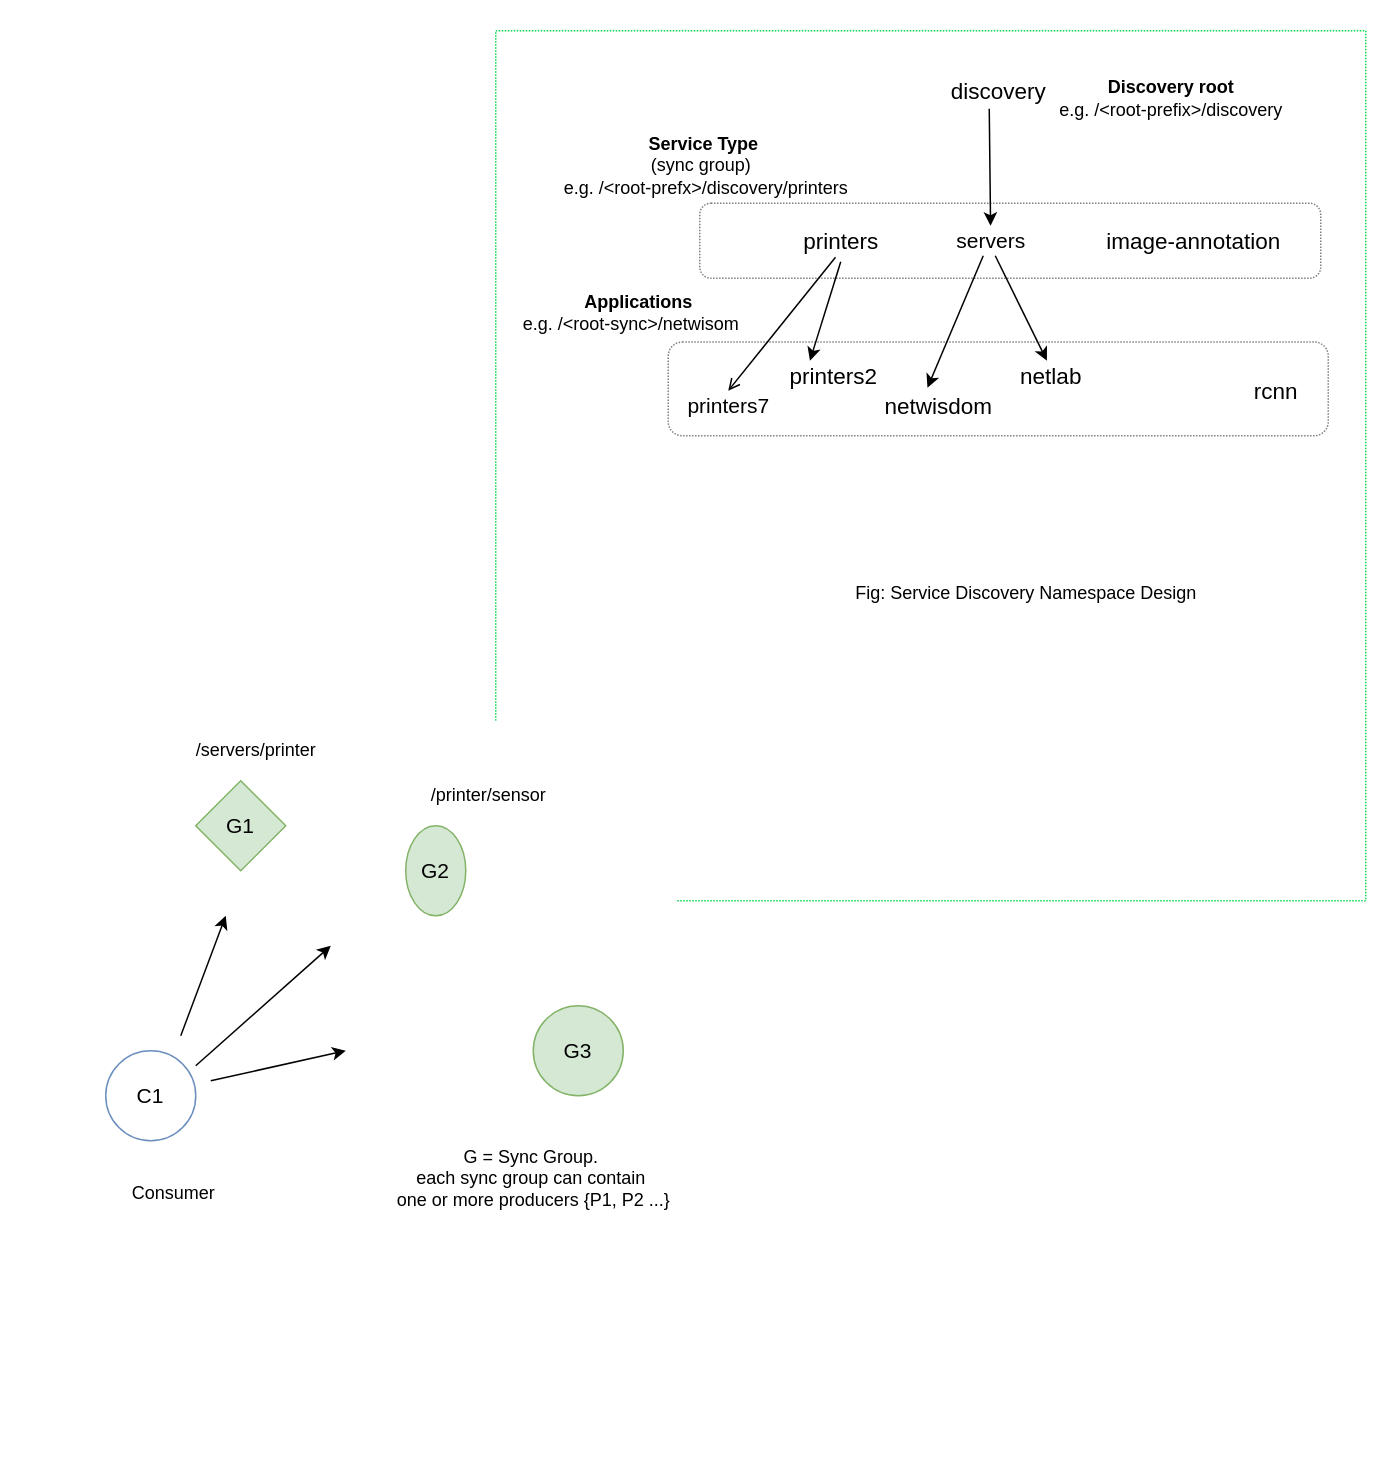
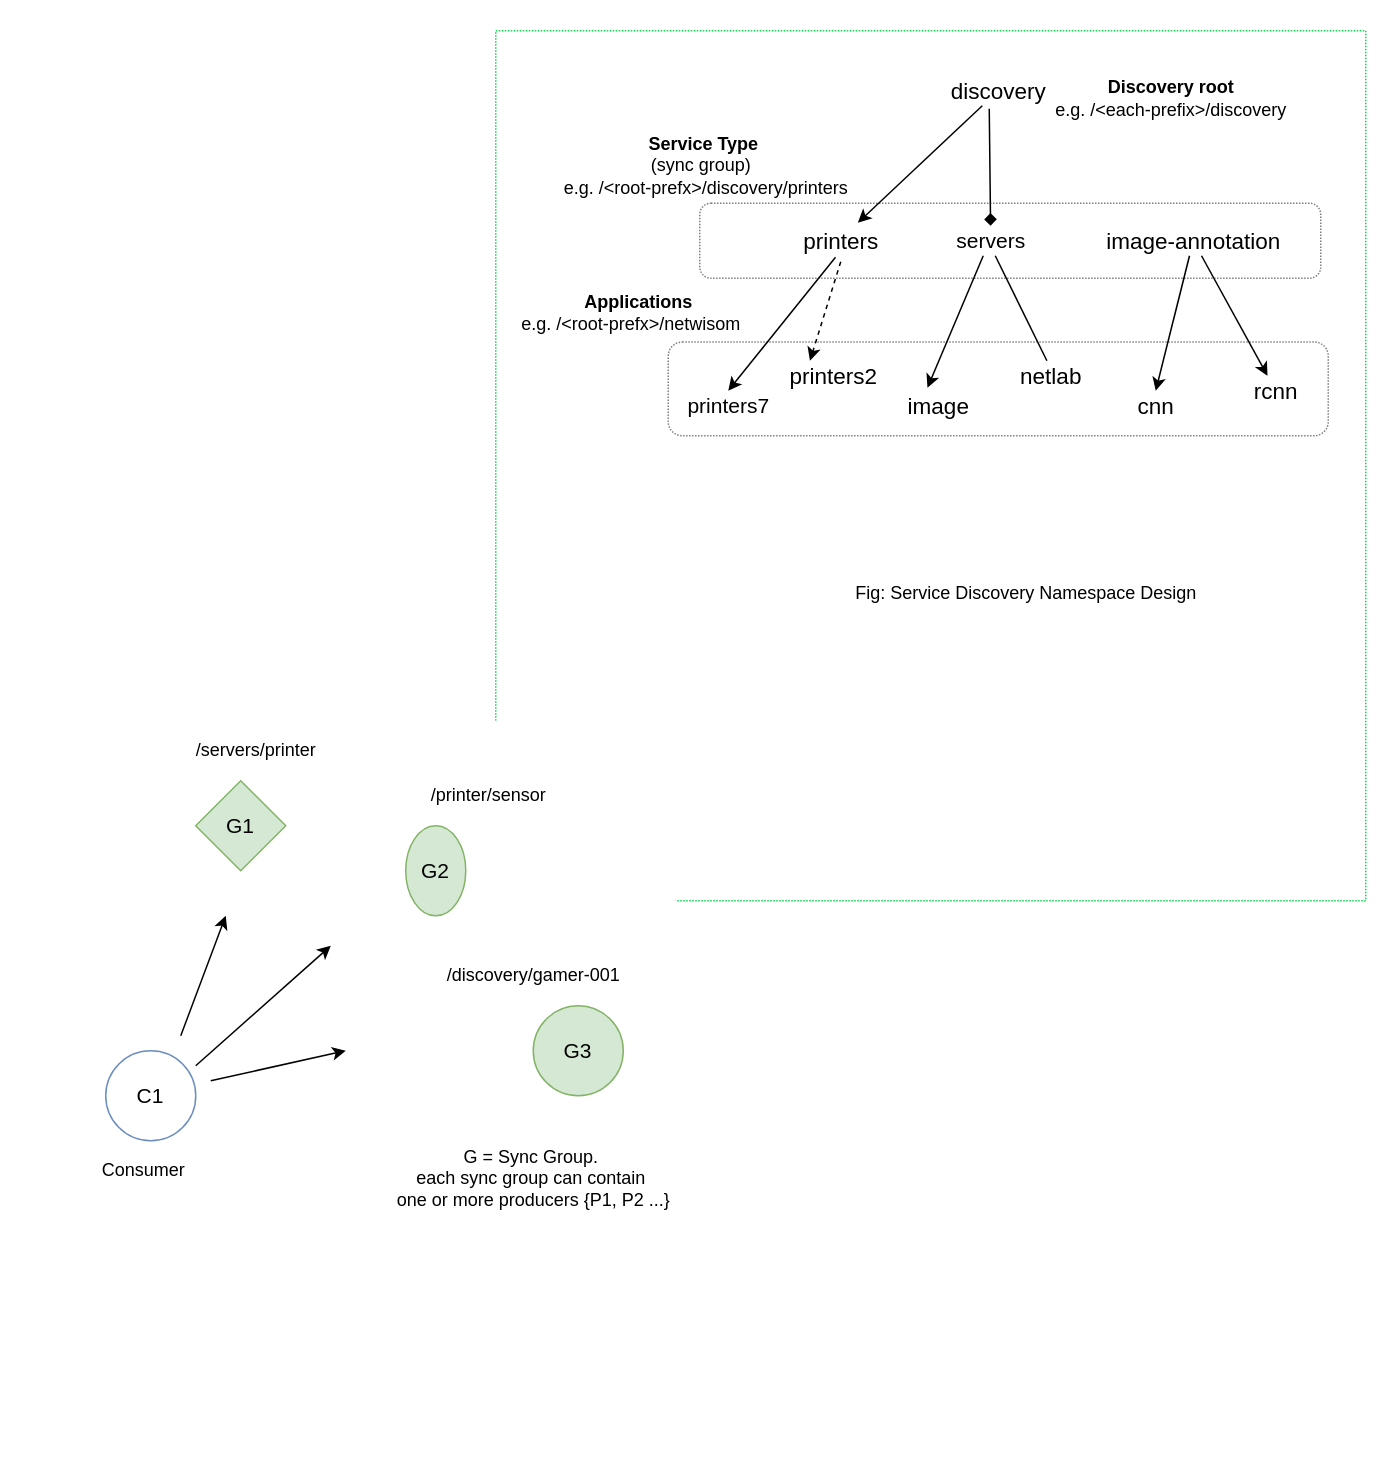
- <mxCell id="37" value="&lt;b&gt;Discovery root&lt;/b&gt;&lt;br&gt;e.g. /&amp;lt;root-prefix&amp;gt;/discovery" style="text;html=1;align=center;verticalAlign=middle;resizable=0;points=[];autosize=1;" vertex="1" parent="1"><mxGeometry x="700" y="50" width="160" height="30" as="geometry" /></mxCell>
+ <mxCell id="37" value="&lt;b&gt;Discovery root&lt;/b&gt;&lt;br&gt;e.g. /&amp;lt;each-prefix&amp;gt;/discovery" style="text;html=1;align=center;verticalAlign=middle;resizable=0;points=[];autosize=1;" vertex="1" parent="1"><mxGeometry x="700" y="50" width="160" height="30" as="geometry" /></mxCell>
+ <mxCell id="30" value="" style="endArrow=classic;html=1;entryX=0.663;entryY=-0.1;entryDx=0;entryDy=0;entryPerimeter=0;" edge="1" parent="1" source="38" target="20"><mxGeometry width="50" height="50" relative="1" as="geometry"><mxPoint x="506" y="181" as="sourcePoint" /><mxPoint x="470" y="250" as="targetPoint" /></mxGeometry></mxCell>
- <mxCell id="36" value="" style="endArrow=classic;html=1;exitX=0.425;exitY=1.1;exitDx=0;exitDy=0;exitPerimeter=0;" edge="1" parent="1" source="38" target="21"><mxGeometry width="50" height="50" relative="1" as="geometry"><mxPoint x="659" y="20" as="sourcePoint" /><mxPoint x="523.04" y="158" as="targetPoint" /></mxGeometry></mxCell>
+ <mxCell id="36" value="" style="endArrow=diamond;html=1;exitX=0.425;exitY=1.1;exitDx=0;exitDy=0;exitPerimeter=0;" edge="1" parent="1" source="38" target="21"><mxGeometry width="50" height="50" relative="1" as="geometry"><mxPoint x="659" y="20" as="sourcePoint" /><mxPoint x="523.04" y="158" as="targetPoint" /></mxGeometry></mxCell>
- <mxCell id="31" value="" style="endArrow=classic;html=1;entryX=0.278;entryY=0;entryDx=0;entryDy=0;entryPerimeter=0;exitX=0.5;exitY=1.2;exitDx=0;exitDy=0;exitPerimeter=0;" edge="1" parent="1" source="20" target="24"><mxGeometry width="50" height="50" relative="1" as="geometry"><mxPoint x="490" y="170" as="sourcePoint" /><mxPoint x="470" y="250" as="targetPoint" /></mxGeometry></mxCell>
+ <mxCell id="31" value="" style="endArrow=classic;html=1;entryX=0.278;entryY=0;entryDx=0;entryDy=0;entryPerimeter=0;exitX=0.5;exitY=1.2;exitDx=0;exitDy=0;exitPerimeter=0;dashed=1;" edge="1" parent="1" source="20" target="24"><mxGeometry width="50" height="50" relative="1" as="geometry"><mxPoint x="490" y="170" as="sourcePoint" /><mxPoint x="470" y="250" as="targetPoint" /></mxGeometry></mxCell>
+ <mxCell id="34" value="" style="endArrow=classic;html=1;" edge="1" parent="1" source="22" target="28"><mxGeometry width="50" height="50" relative="1" as="geometry"><mxPoint x="674" y="180" as="sourcePoint" /><mxPoint x="731.99" y="240" as="targetPoint" /></mxGeometry></mxCell>
- <mxCell id="41" value="&amp;nbsp; &amp;nbsp;&lt;b&gt;Applications&lt;/b&gt;&lt;br&gt;e.g. /&amp;lt;root-sync&amp;gt;/netwisom" style="text;html=1;align=center;verticalAlign=middle;resizable=0;points=[];autosize=1;" vertex="1" parent="1"><mxGeometry x="340" y="193" width="160" height="30" as="geometry" /></mxCell>
+ <mxCell id="41" value="&amp;nbsp; &amp;nbsp;&lt;b&gt;Applications&lt;/b&gt;&lt;br&gt;e.g. /&amp;lt;root-prefx&amp;gt;/netwisom" style="text;html=1;align=center;verticalAlign=middle;resizable=0;points=[];autosize=1;" vertex="1" parent="1"><mxGeometry x="340" y="193" width="160" height="30" as="geometry" /></mxCell>
+ <mxCell id="35" value="" style="endArrow=classic;html=1;entryX=0.5;entryY=0;entryDx=0;entryDy=0;entryPerimeter=0;" edge="1" parent="1" source="22" target="27"><mxGeometry width="50" height="50" relative="1" as="geometry"><mxPoint x="665" y="180" as="sourcePoint" /><mxPoint x="632" y="278" as="targetPoint" /></mxGeometry></mxCell>
- <mxCell id="33" value="" style="endArrow=classic;html=1;entryX=0.457;entryY=0;entryDx=0;entryDy=0;entryPerimeter=0;exitX=0.55;exitY=1;exitDx=0;exitDy=0;exitPerimeter=0;" edge="1" parent="1" source="21" target="25"><mxGeometry width="50" height="50" relative="1" as="geometry"><mxPoint x="510" y="184" as="sourcePoint" /><mxPoint x="540.02" y="220" as="targetPoint" /></mxGeometry></mxCell>
+ <mxCell id="33" value="" style="endArrow=none;html=1;entryX=0.457;entryY=0;entryDx=0;entryDy=0;entryPerimeter=0;exitX=0.55;exitY=1;exitDx=0;exitDy=0;exitPerimeter=0;" edge="1" parent="1" source="21" target="25"><mxGeometry width="50" height="50" relative="1" as="geometry"><mxPoint x="510" y="184" as="sourcePoint" /><mxPoint x="540.02" y="220" as="targetPoint" /></mxGeometry></mxCell>
- <mxCell id="29" value="" style="endArrow=open;html=1;entryX=0.5;entryY=0;entryDx=0;entryDy=0;entryPerimeter=0;exitX=0.45;exitY=1.05;exitDx=0;exitDy=0;exitPerimeter=0;" edge="1" parent="1" source="20" target="23"><mxGeometry width="50" height="50" relative="1" as="geometry"><mxPoint x="550" y="150" as="sourcePoint" /><mxPoint x="600" y="100" as="targetPoint" /></mxGeometry></mxCell>
+ <mxCell id="29" value="" style="endArrow=classic;html=1;entryX=0.5;entryY=0;entryDx=0;entryDy=0;entryPerimeter=0;exitX=0.45;exitY=1.05;exitDx=0;exitDy=0;exitPerimeter=0;" edge="1" parent="1" source="20" target="23"><mxGeometry width="50" height="50" relative="1" as="geometry"><mxPoint x="550" y="150" as="sourcePoint" /><mxPoint x="600" y="100" as="targetPoint" /></mxGeometry></mxCell>
- <mxCell id="26" value="&lt;font style=&quot;font-size: 15px&quot;&gt;netwisdom&lt;/font&gt;" style="text;html=1;align=center;verticalAlign=middle;resizable=0;points=[];autosize=1;strokeWidth=4;" vertex="1" parent="1"><mxGeometry x="580" y="260" width="90" height="20" as="geometry" /></mxCell>
+ <mxCell id="26" value="&lt;font style=&quot;font-size: 15px&quot;&gt;image&lt;/font&gt;" style="text;html=1;align=center;verticalAlign=middle;resizable=0;points=[];autosize=1;strokeWidth=4;" vertex="1" parent="1"><mxGeometry x="580" y="260" width="90" height="20" as="geometry" /></mxCell>
+ <mxCell id="27" value="&lt;font style=&quot;font-size: 15px&quot;&gt;cnn&lt;/font&gt;" style="text;html=1;align=center;verticalAlign=middle;resizable=0;points=[];autosize=1;" vertex="1" parent="1"><mxGeometry x="750" y="260" width="40" height="20" as="geometry" /></mxCell>
+ <mxCell id="13" value="/discovery/gamer-001" style="text;html=1;align=center;verticalAlign=middle;resizable=0;points=[];autosize=1;" vertex="1" parent="5"><mxGeometry x="230" y="150" width="130" height="20" as="geometry" /></mxCell>
- <mxCell id="19" value="Consumer" style="text;html=1;align=center;verticalAlign=middle;resizable=0;points=[];autosize=1;" vertex="1" parent="5"><mxGeometry x="20" y="295" width="70" height="20" as="geometry" /></mxCell>
+ <mxCell id="19" value="Consumer" style="text;html=1;align=center;verticalAlign=middle;resizable=0;points=[];autosize=1;" vertex="1" parent="5"><mxGeometry y="280" width="70" height="20" as="geometry" /></mxCell>
